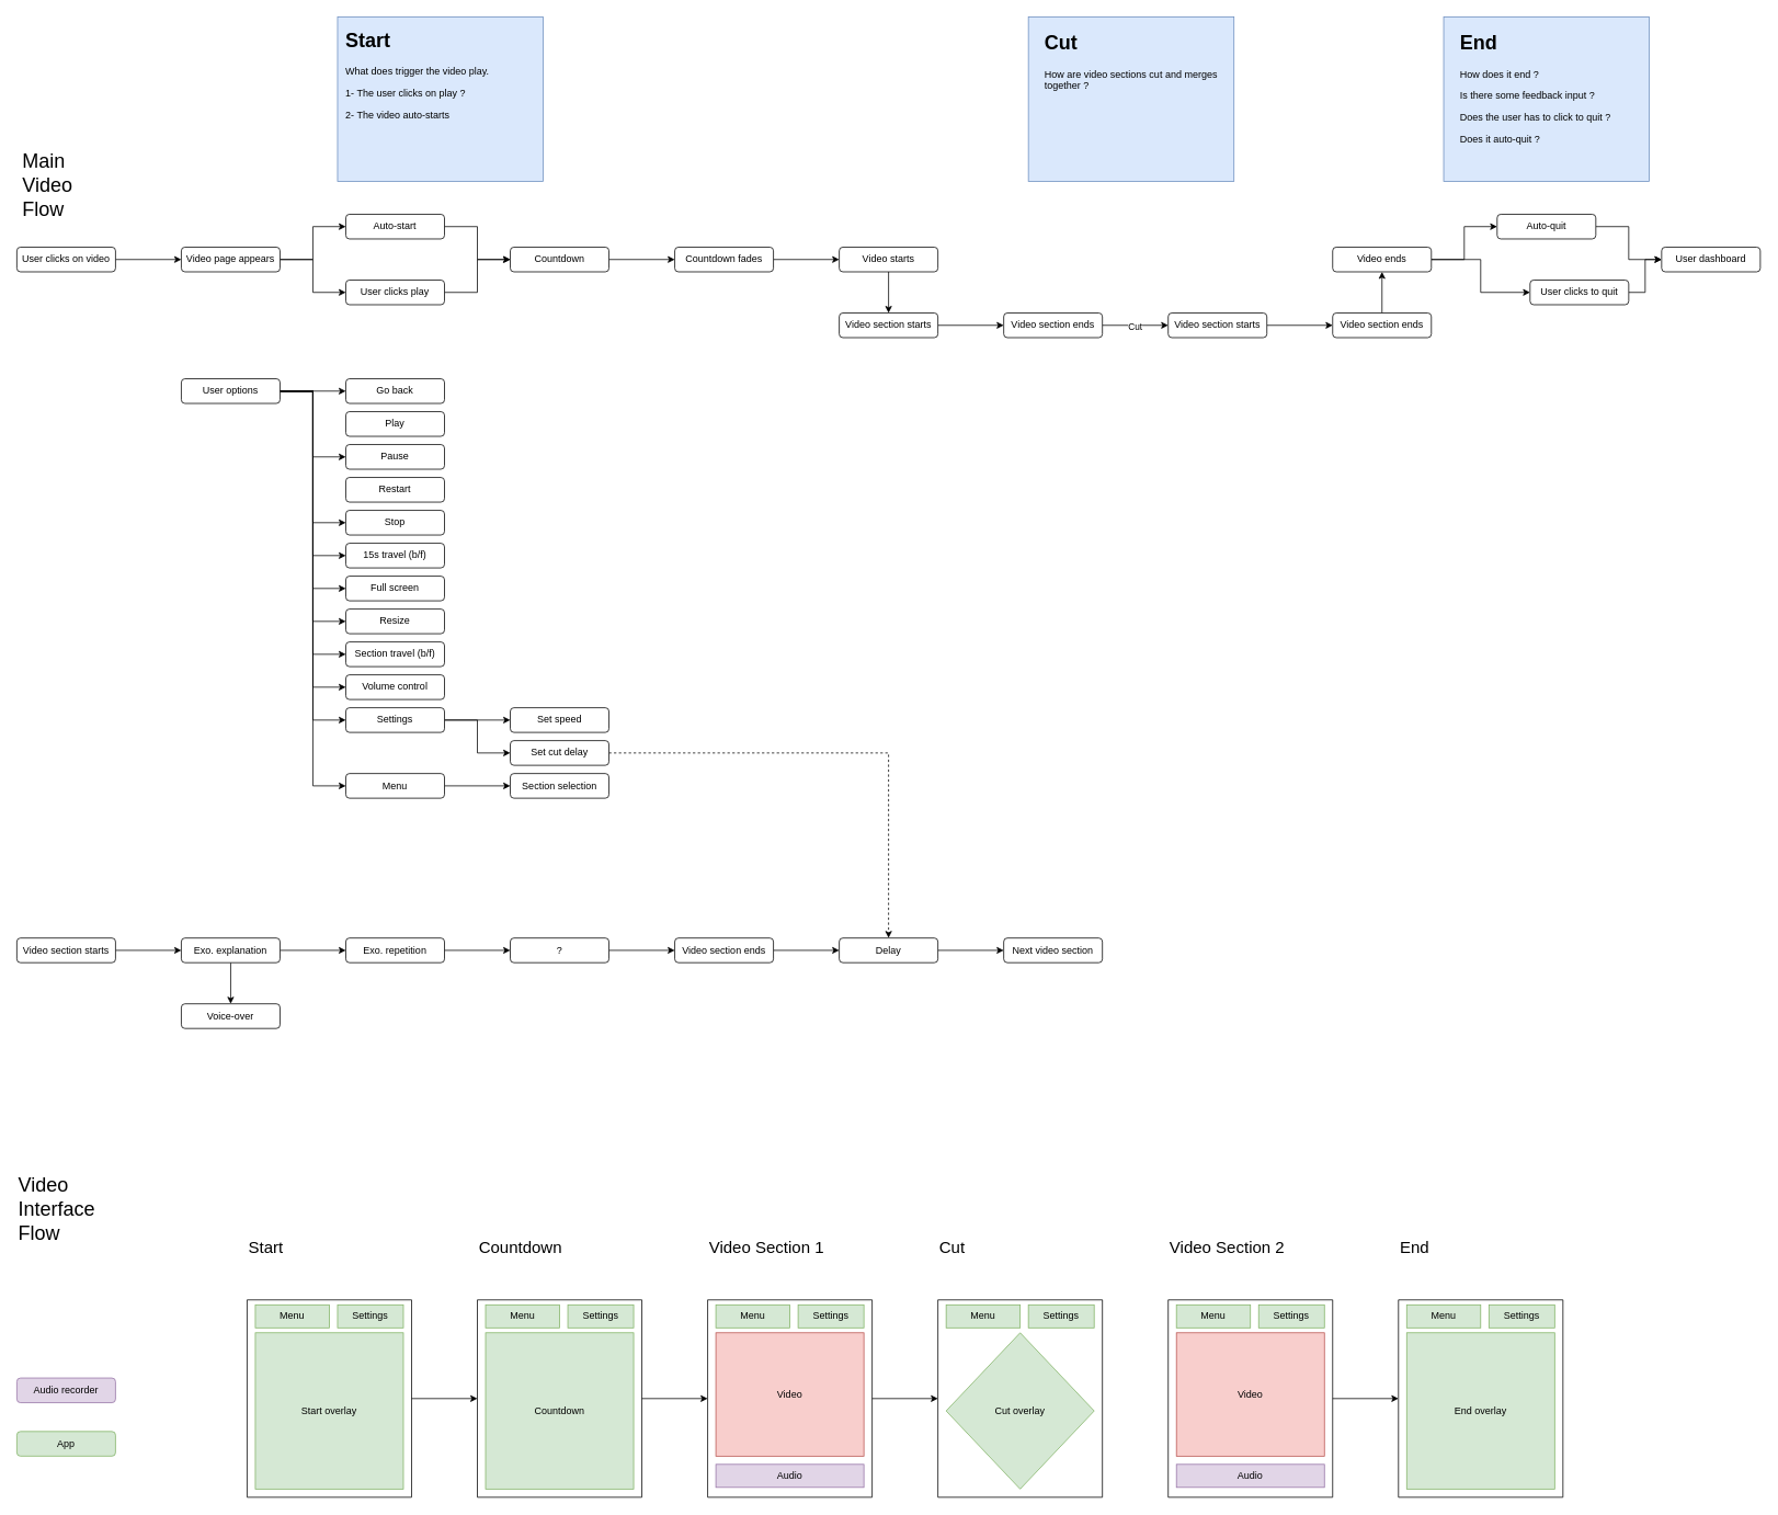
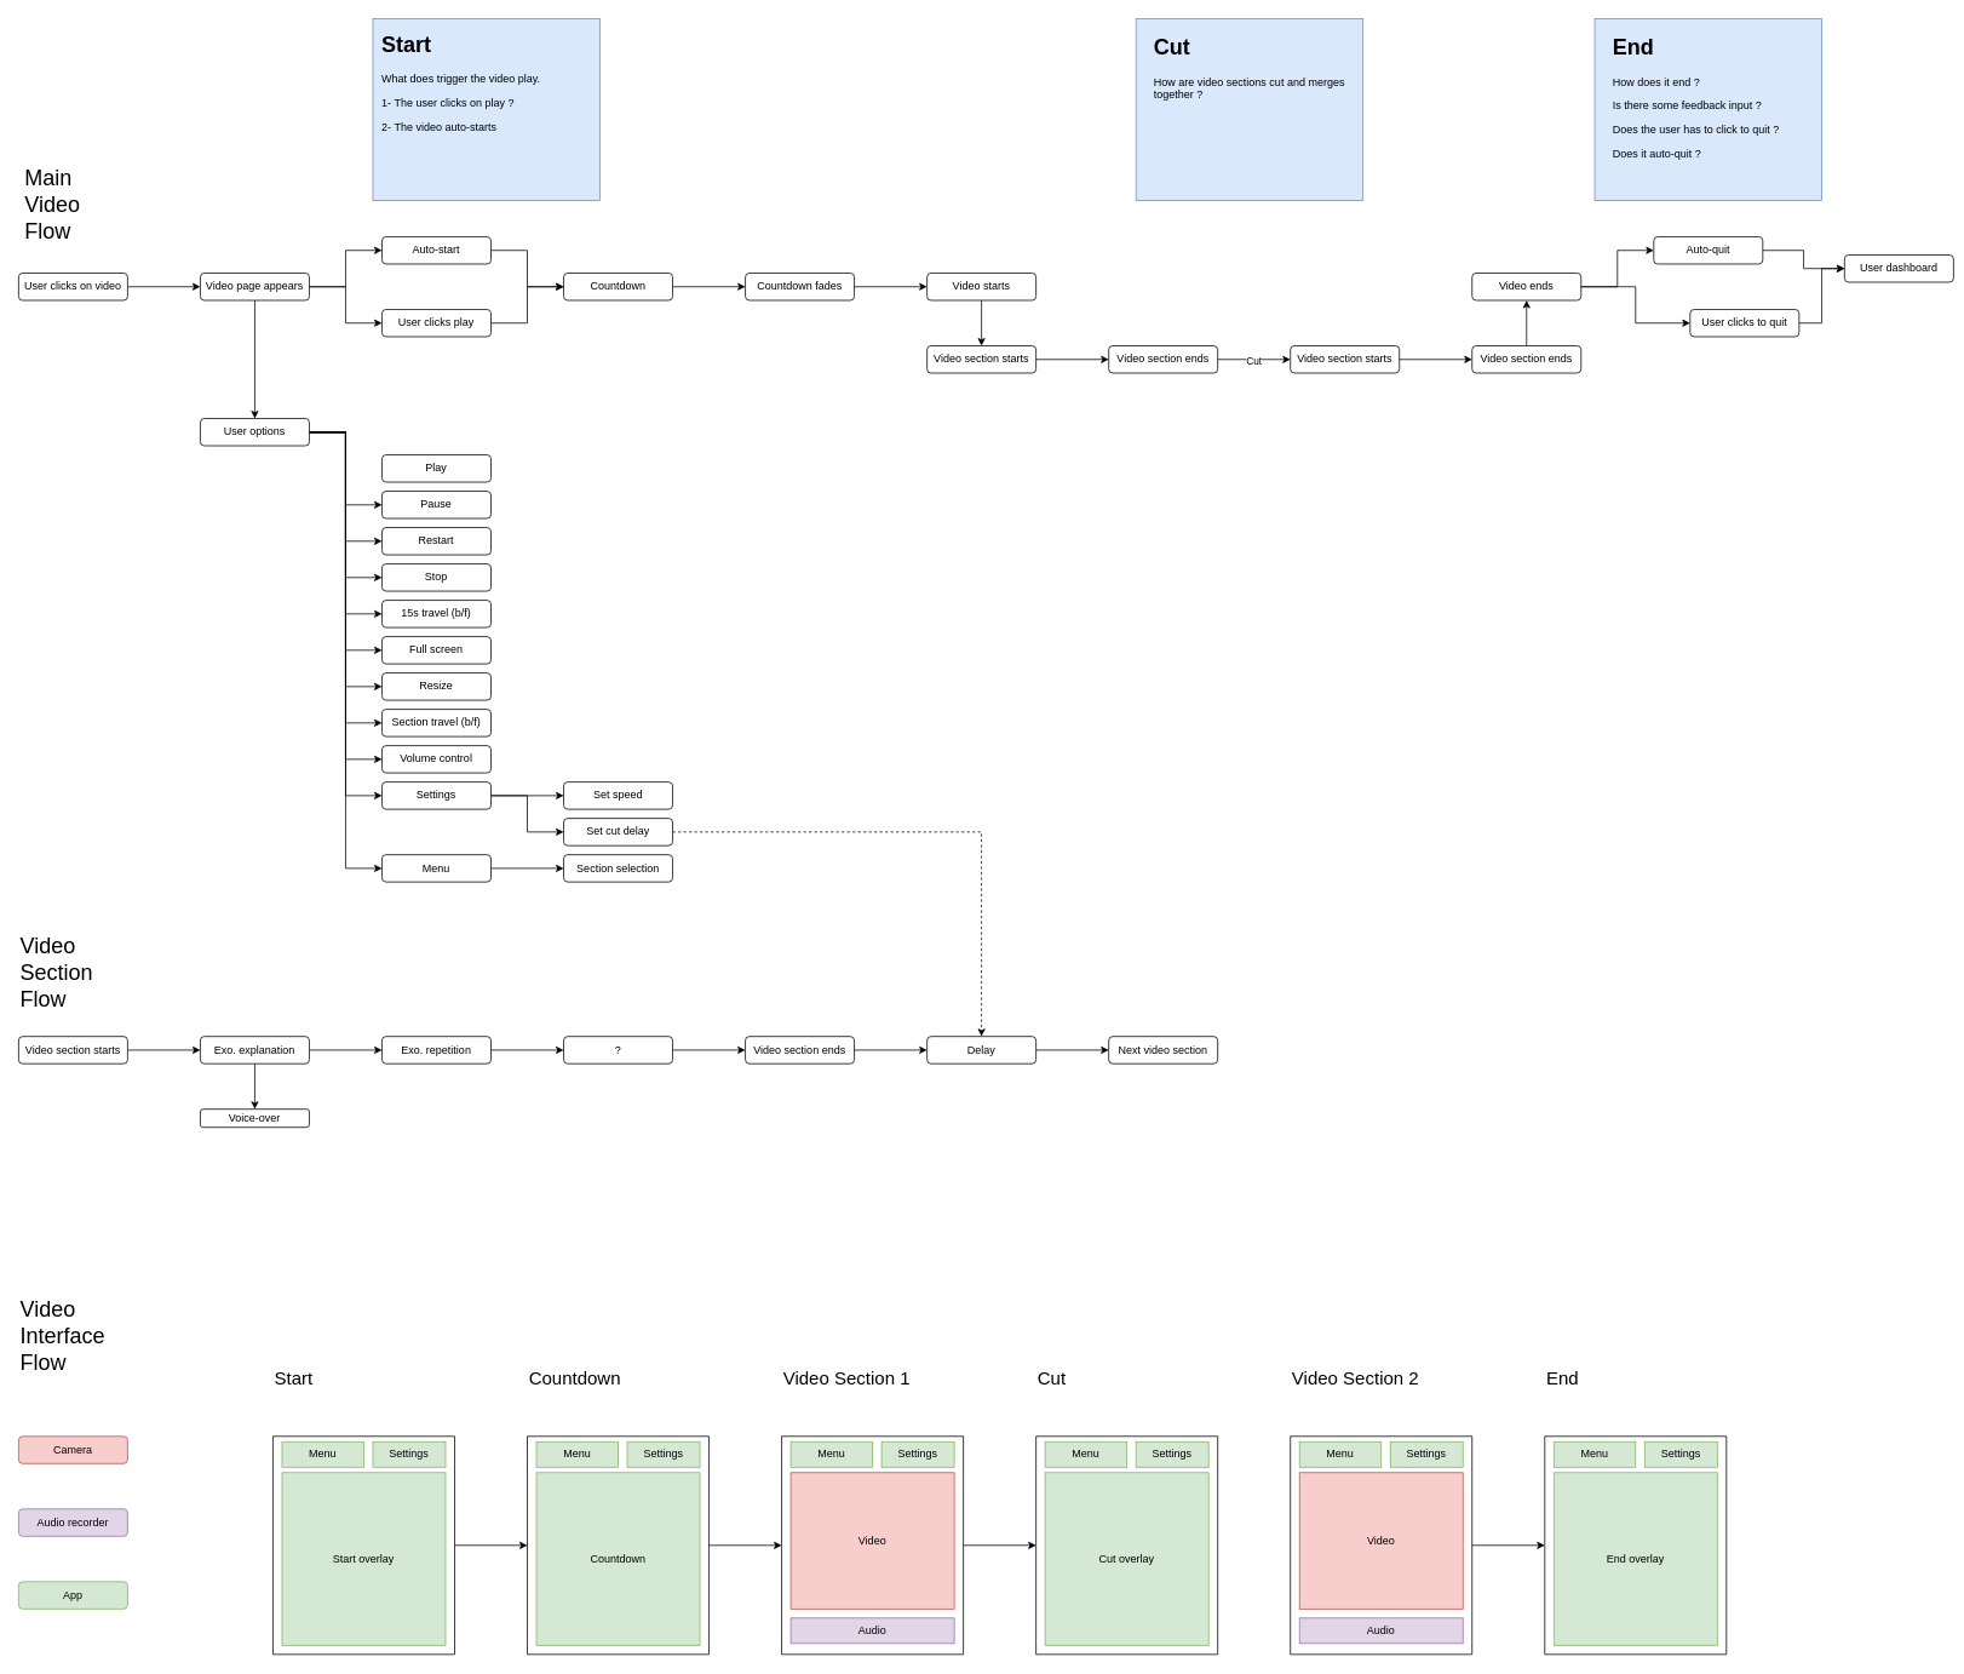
- <mxCell id="57" value="User dashboard" style="rounded=1;whiteSpace=wrap;html=1;" vertex="1" parent="1"><mxGeometry x="2020" y="300" width="120" height="30" as="geometry" /></mxCell>
+ <mxCell id="57" value="User dashboard" style="rounded=1;whiteSpace=wrap;html=1;" vertex="1" parent="1"><mxGeometry x="2030" y="280" width="120" height="30" as="geometry" /></mxCell>
+ <mxCell id="15" style="edgeStyle=orthogonalEdgeStyle;rounded=0;orthogonalLoop=1;jettySize=auto;html=1;exitX=0.5;exitY=1;exitDx=0;exitDy=0;" edge="1" parent="1" source="16" target="43"><mxGeometry relative="1" as="geometry" /></mxCell>
- <mxCell id="36" style="edgeStyle=orthogonalEdgeStyle;rounded=0;orthogonalLoop=1;jettySize=auto;html=1;exitX=1;exitY=0.5;exitDx=0;exitDy=0;entryX=0;entryY=0.5;entryDx=0;entryDy=0;" edge="1" parent="1" source="43" target="49"><mxGeometry relative="1" as="geometry" /></mxCell>
- <mxCell id="49" value="Go back" style="rounded=1;whiteSpace=wrap;html=1;" vertex="1" parent="1"><mxGeometry x="420" y="460" width="120" height="30" as="geometry" /></mxCell>
+ <mxCell id="33" style="edgeStyle=orthogonalEdgeStyle;rounded=0;orthogonalLoop=1;jettySize=auto;html=1;exitX=1;exitY=0.5;exitDx=0;exitDy=0;entryX=0;entryY=0.5;entryDx=0;entryDy=0;" edge="1" parent="1" source="43" target="46"><mxGeometry relative="1" as="geometry" /></mxCell>
+ <mxCell id="60" value="Video Section Flow" style="text;html=1;align=left;verticalAlign=top;whiteSpace=wrap;rounded=0;fontSize=24;" vertex="1" parent="1"><mxGeometry x="20" y="1020" width="80" height="100" as="geometry" /></mxCell>
- <mxCell id="68" value="Voice-over" style="rounded=1;whiteSpace=wrap;html=1;" vertex="1" parent="1"><mxGeometry x="220" y="1220" width="120" height="30" as="geometry" /></mxCell>
+ <mxCell id="68" value="Voice-over" style="rounded=1;whiteSpace=wrap;html=1;" vertex="1" parent="1"><mxGeometry x="220" y="1220" width="120" height="20" as="geometry" /></mxCell>
+ <mxCell id="87" value="Camera" style="rounded=1;whiteSpace=wrap;html=1;fillColor=#f8cecc;strokeColor=#b85450;" vertex="1" parent="1"><mxGeometry x="20" y="1580" width="120" height="30" as="geometry" /></mxCell>
- <mxCell id="88" value="Audio recorder" style="rounded=1;whiteSpace=wrap;html=1;fillColor=#e1d5e7;strokeColor=#9673a6;" vertex="1" parent="1"><mxGeometry x="20" y="1675" width="120" height="30" as="geometry" /></mxCell>
+ <mxCell id="88" value="Audio recorder" style="rounded=1;whiteSpace=wrap;html=1;fillColor=#e1d5e7;strokeColor=#9673a6;" vertex="1" parent="1"><mxGeometry x="20" y="1660" width="120" height="30" as="geometry" /></mxCell>
- <mxCell id="104" value="Cut overlay" style="rhombus;whiteSpace=wrap;html=1;fillColor=#d5e8d4;strokeColor=#82b366;" vertex="1" parent="101"><mxGeometry x="10" y="40" width="180" height="190" as="geometry" /></mxCell>
+ <mxCell id="104" value="Cut overlay" style="whiteSpace=wrap;html=1;fillColor=#d5e8d4;strokeColor=#82b366;" vertex="1" parent="101"><mxGeometry x="10" y="40" width="180" height="190" as="geometry" /></mxCell>
